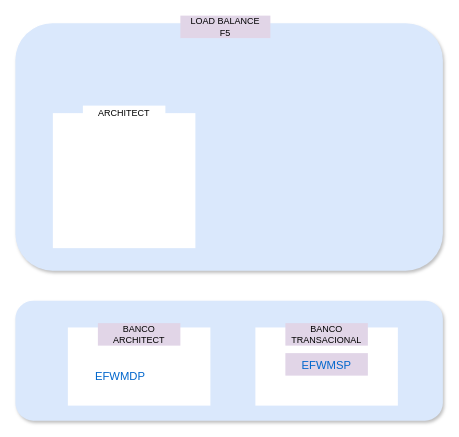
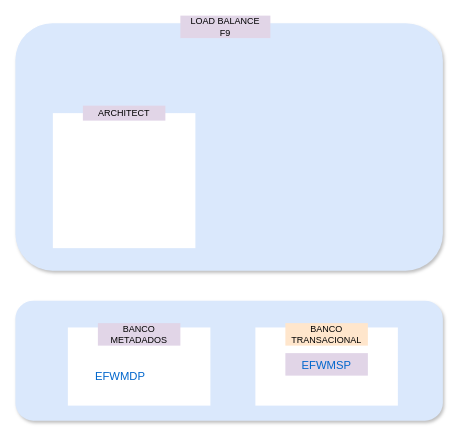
- <mxCell id="3" value="LOAD BALANCE&lt;br&gt;F5" style="rounded=0;whiteSpace=wrap;html=1;shadow=0;glass=0;comic=0;fillColor=#e1d5e7;strokeColor=none;" vertex="1" parent="1"><mxGeometry x="240" y="20" width="120" height="30" as="geometry" /></mxCell>
+ <mxCell id="3" value="LOAD BALANCE&lt;br&gt;F9" style="rounded=0;whiteSpace=wrap;html=1;shadow=0;glass=0;comic=0;fillColor=#e1d5e7;strokeColor=none;" vertex="1" parent="1"><mxGeometry x="240" y="20" width="120" height="30" as="geometry" /></mxCell>
- <mxCell id="6" value="ARCHITECT" style="rounded=0;whiteSpace=wrap;html=1;shadow=0;glass=0;comic=0;fillColor=#ffffff;strokeColor=none;" vertex="1" parent="4"><mxGeometry x="40" width="110" height="20" as="geometry" /></mxCell>
+ <mxCell id="6" value="ARCHITECT" style="rounded=0;whiteSpace=wrap;html=1;shadow=0;glass=0;comic=0;fillColor=#e1d5e7;strokeColor=none;" vertex="1" parent="4"><mxGeometry x="40" width="110" height="20" as="geometry" /></mxCell>
- <mxCell id="10" value="BANCO ARCHITECT" style="rounded=0;whiteSpace=wrap;html=1;shadow=0;glass=0;comic=0;fillColor=#e1d5e7;strokeColor=none;" vertex="1" parent="8"><mxGeometry x="40" width="110" height="30" as="geometry" /></mxCell>
+ <mxCell id="10" value="BANCO METADADOS" style="rounded=0;whiteSpace=wrap;html=1;shadow=0;glass=0;comic=0;fillColor=#e1d5e7;strokeColor=none;" vertex="1" parent="8"><mxGeometry x="40" width="110" height="30" as="geometry" /></mxCell>
- <mxCell id="14" value="BANCO TRANSACIONAL" style="rounded=0;whiteSpace=wrap;html=1;shadow=0;glass=0;comic=0;fillColor=#e1d5e7;strokeColor=none;" vertex="1" parent="12"><mxGeometry x="40" width="110" height="30" as="geometry" /></mxCell>
+ <mxCell id="14" value="BANCO TRANSACIONAL" style="rounded=0;whiteSpace=wrap;html=1;shadow=0;glass=0;comic=0;fillColor=#ffe6cc;strokeColor=none;" vertex="1" parent="12"><mxGeometry x="40" width="110" height="30" as="geometry" /></mxCell>
